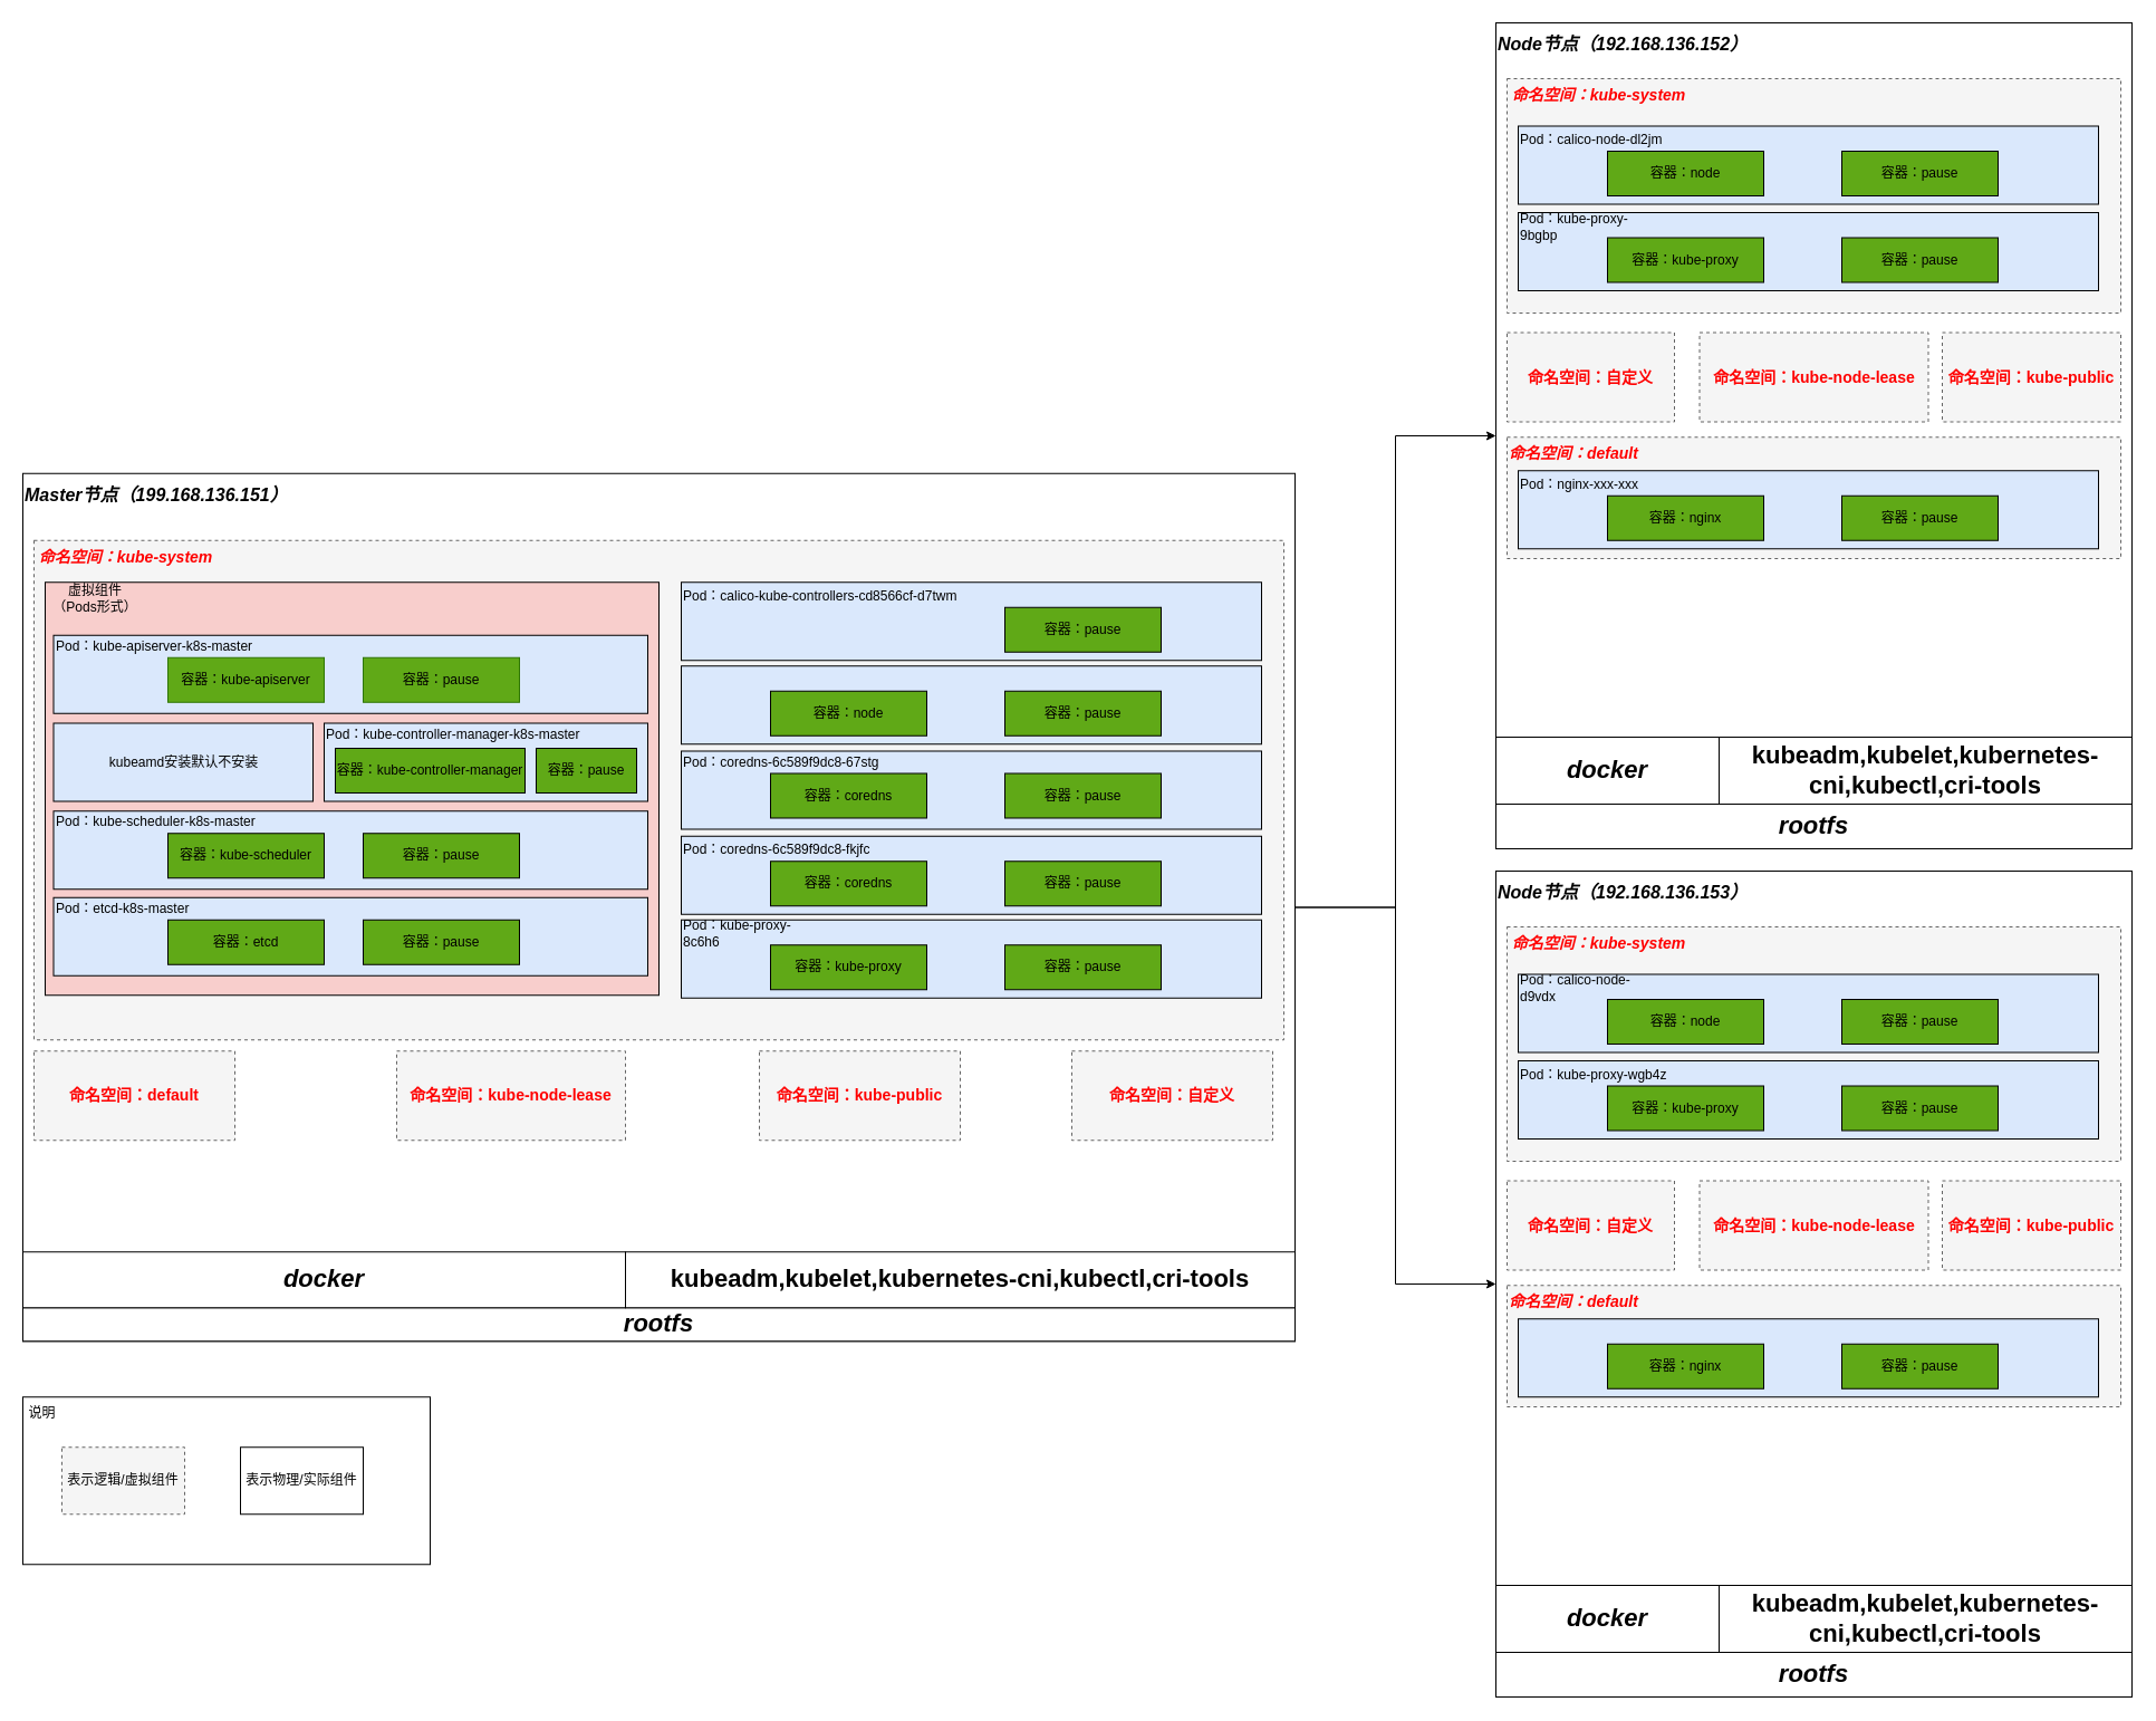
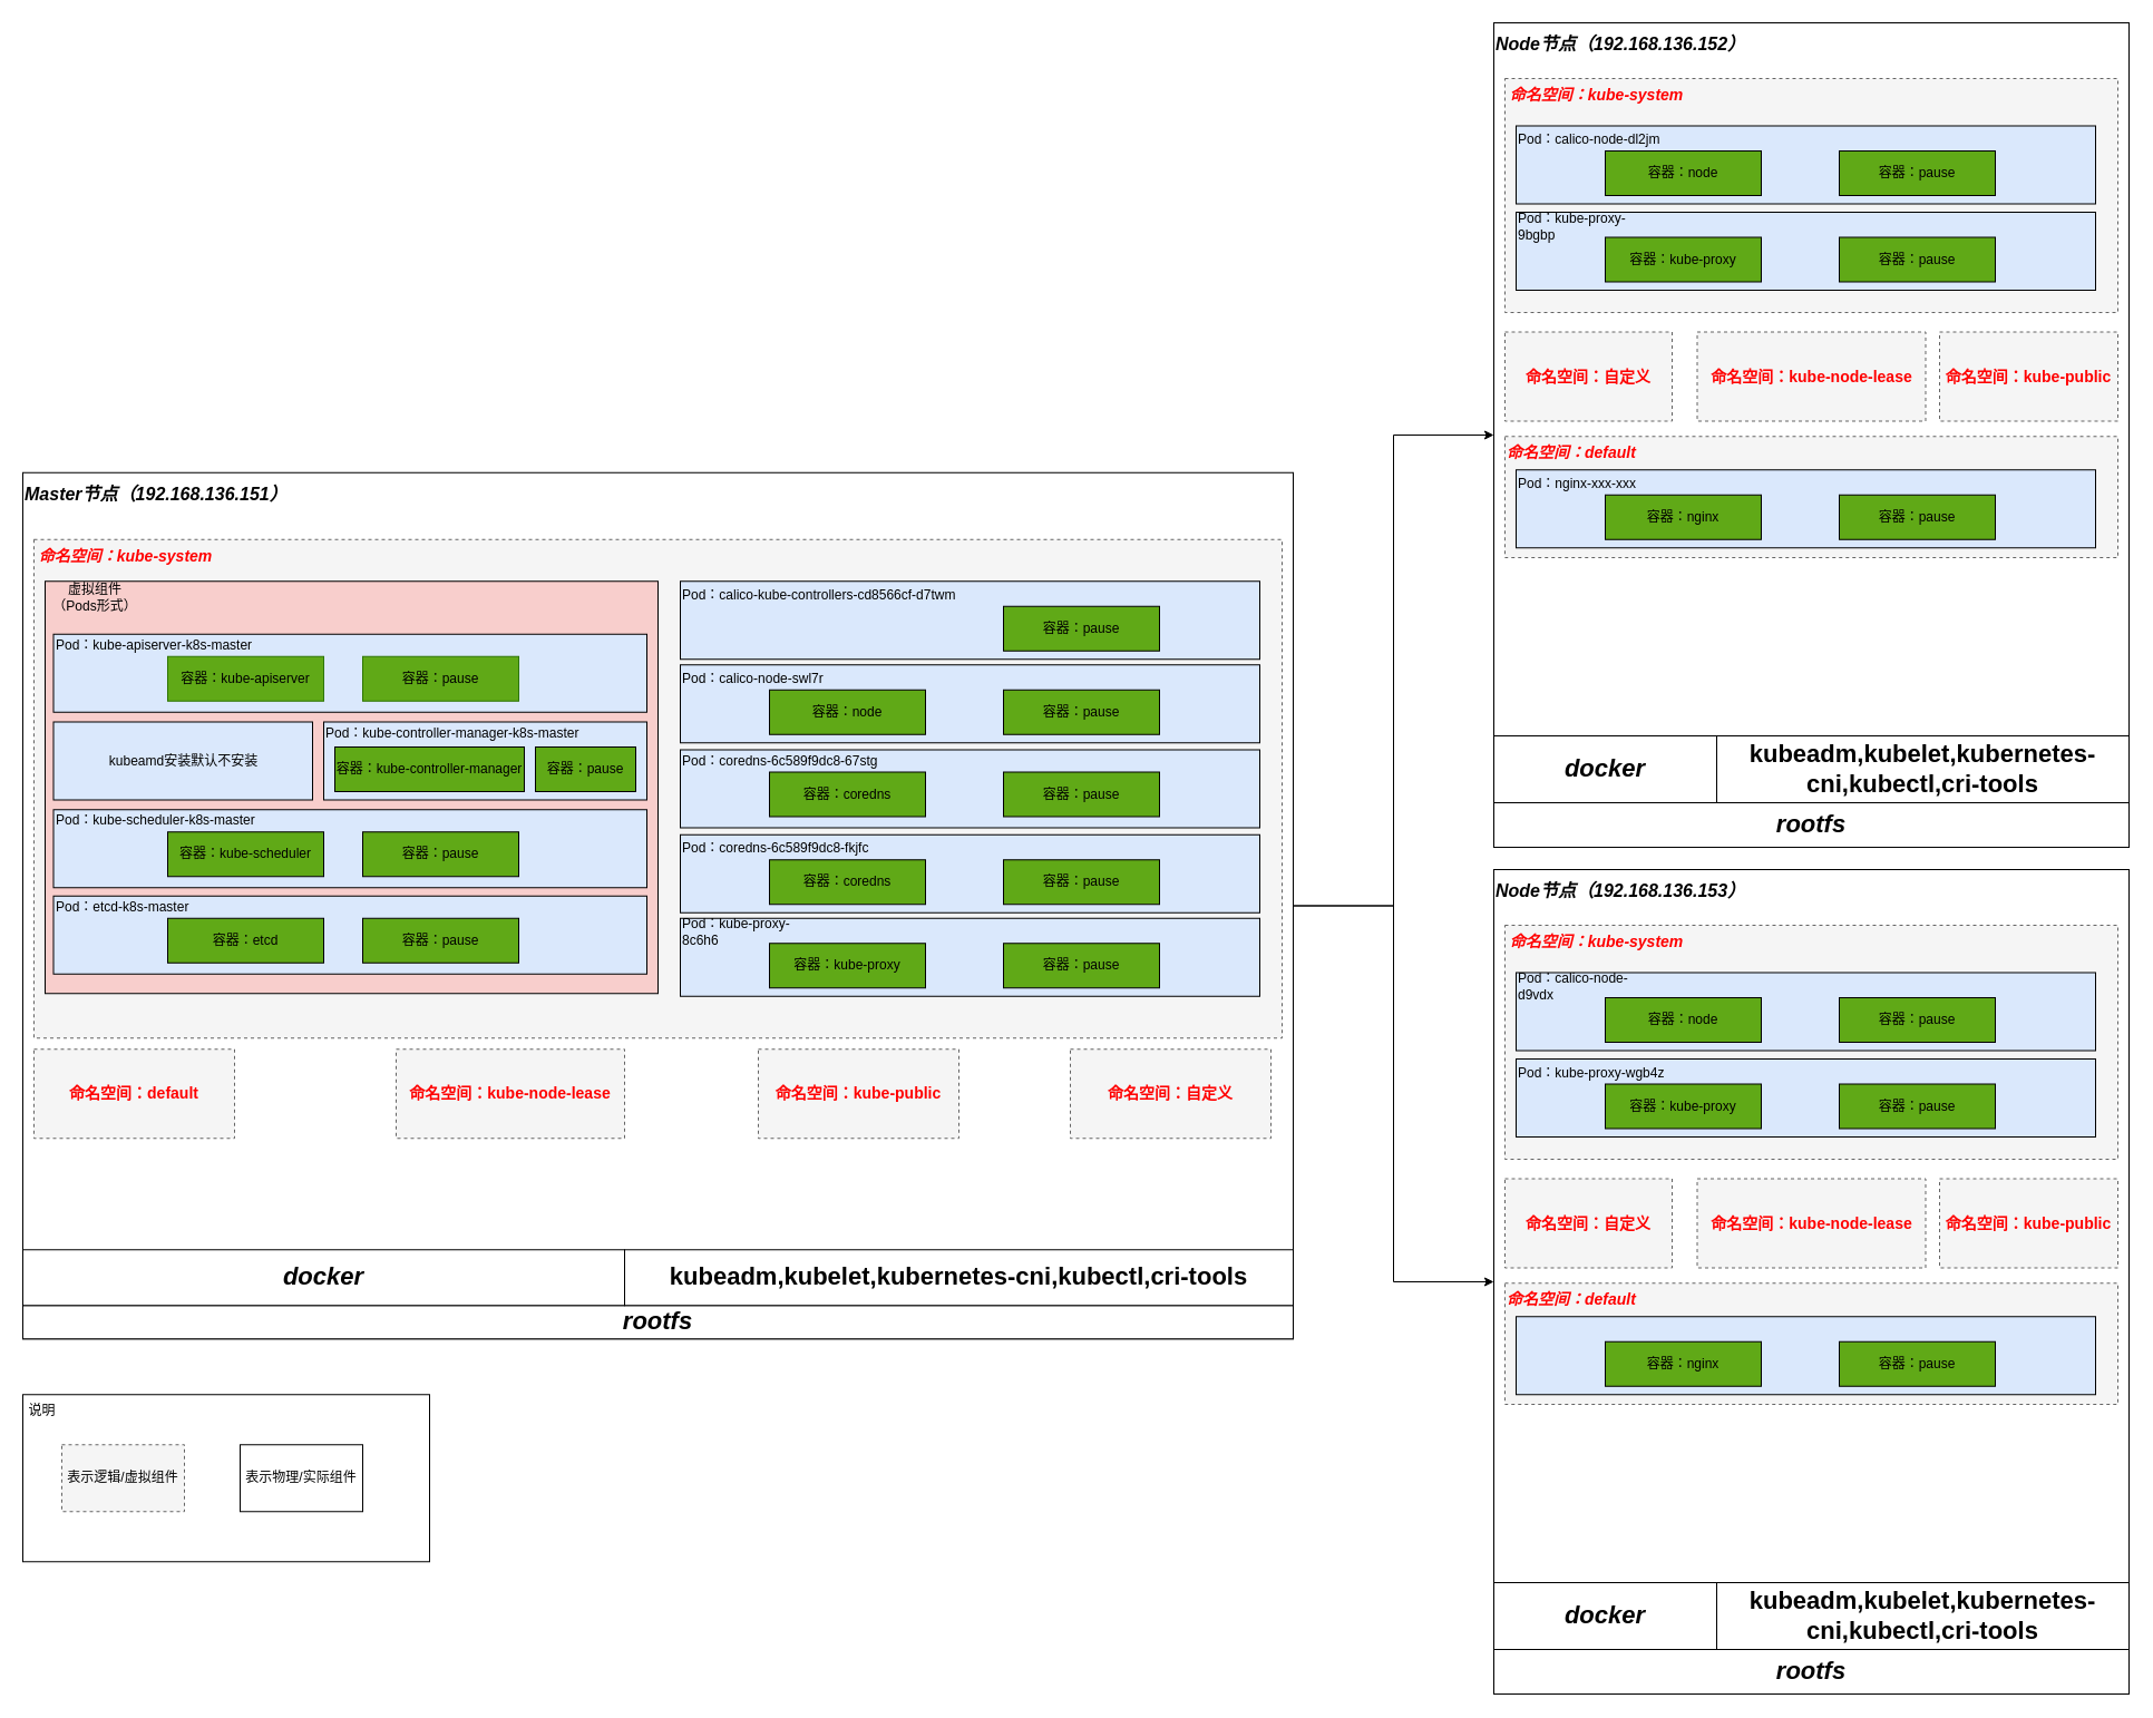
- <mxCell id="5" value="&lt;font size=&quot;1&quot;&gt;&lt;b&gt;&lt;i&gt;&lt;font style=&quot;font-size: 16px;&quot;&gt;Master节点（199.168.136.151）&lt;/font&gt;&lt;/i&gt;&lt;/b&gt;&lt;/font&gt;" style="rounded=0;whiteSpace=wrap;html=1;fillColor=none;strokeColor=none;align=left;" vertex="1" parent="1"><mxGeometry x="20" y="423.75" width="240" height="37.5" as="geometry" /></mxCell>
+ <mxCell id="5" value="&lt;font size=&quot;1&quot;&gt;&lt;b&gt;&lt;i&gt;&lt;font style=&quot;font-size: 16px;&quot;&gt;Master节点（192.168.136.151）&lt;/font&gt;&lt;/i&gt;&lt;/b&gt;&lt;/font&gt;" style="rounded=0;whiteSpace=wrap;html=1;fillColor=none;strokeColor=none;align=left;" vertex="1" parent="1"><mxGeometry x="20" y="423.75" width="240" height="37.5" as="geometry" /></mxCell>
+ <mxCell id="39" value="&lt;div align=&quot;left&quot;&gt;Pod：calico-node-swl7r&lt;/div&gt;" style="rounded=0;whiteSpace=wrap;html=1;fillColor=none;strokeColor=none;align=left;" vertex="1" parent="1"><mxGeometry x="610" y="598.75" width="250" height="20" as="geometry" /></mxCell>
